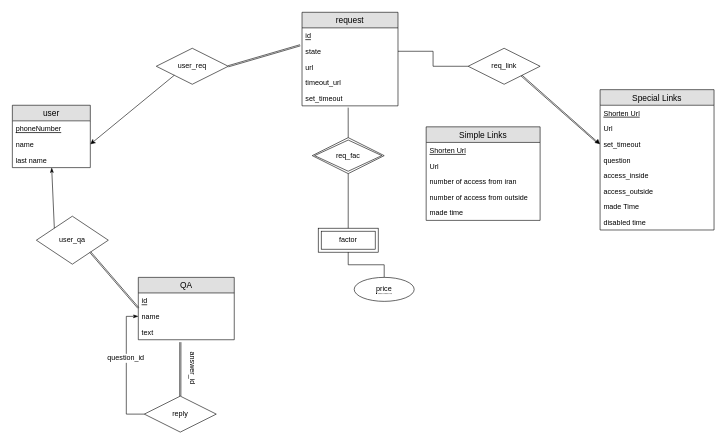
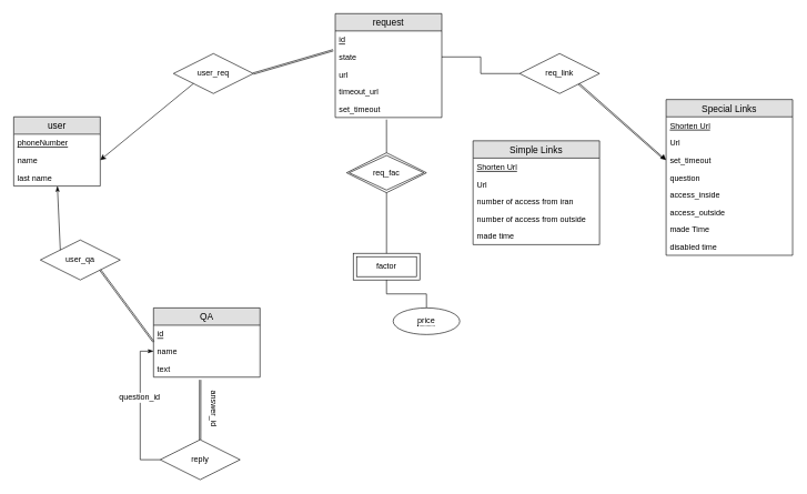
- <mxCell id="34" value="user_qa" style="shape=rhombus;perimeter=rhombusPerimeter;whiteSpace=wrap;html=1;align=center;" parent="1" vertex="1"><mxGeometry x="60" y="360" width="120" height="80" as="geometry" /></mxCell>
+ <mxCell id="34" value="user_qa" style="shape=rhombus;perimeter=rhombusPerimeter;whiteSpace=wrap;html=1;align=center;" parent="1" vertex="1"><mxGeometry x="60" y="360" width="120" height="60" as="geometry" /></mxCell>
